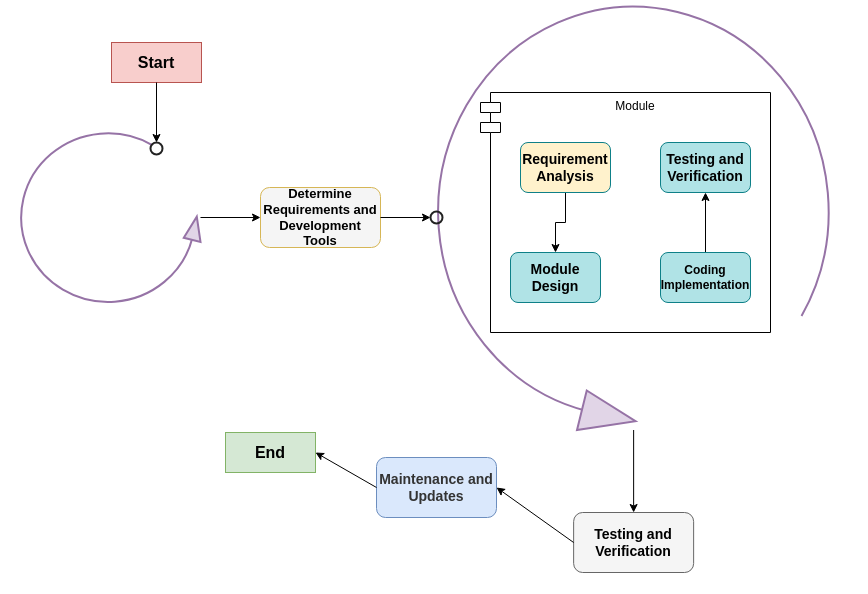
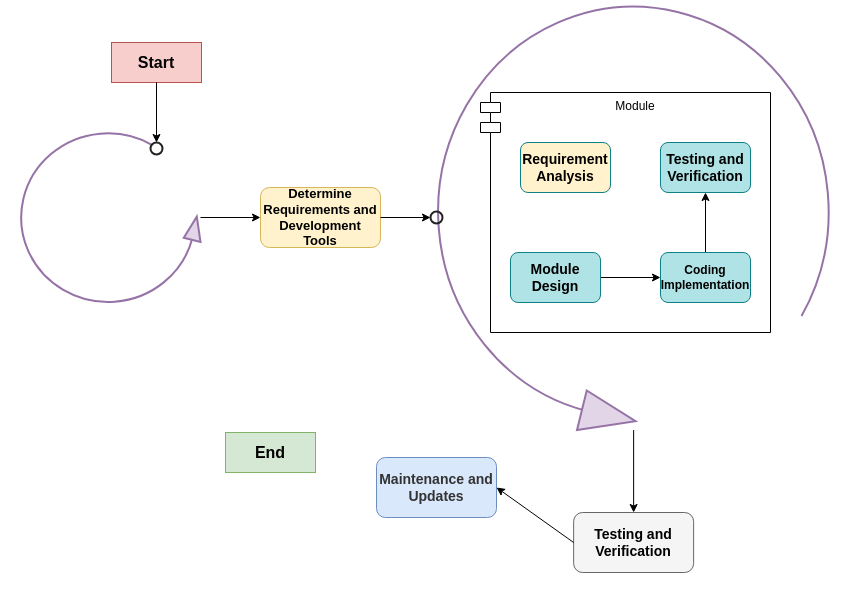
- <mxCell id="3" value="&lt;div style=&quot;font-size: 13px;&quot;&gt;&lt;b&gt;&lt;font style=&quot;font-size: 13px;&quot;&gt;Determine Requirements and Development Tools&lt;/font&gt;&lt;/b&gt;&lt;/div&gt;" style="rounded=1;whiteSpace=wrap;html=1;fillColor=#f5f5f5;strokeColor=#d6b656;" vertex="1" parent="1"><mxGeometry x="260" y="187" width="120" height="60" as="geometry" /></mxCell>
+ <mxCell id="3" value="&lt;div style=&quot;font-size: 13px;&quot;&gt;&lt;b&gt;&lt;font style=&quot;font-size: 13px;&quot;&gt;Determine Requirements and Development Tools&lt;/font&gt;&lt;/b&gt;&lt;/div&gt;" style="rounded=1;whiteSpace=wrap;html=1;fillColor=#fff2cc;strokeColor=#d6b656;" vertex="1" parent="1"><mxGeometry x="260" y="187" width="120" height="60" as="geometry" /></mxCell>
- <mxCell id="5" value="" style="edgeStyle=orthogonalEdgeStyle;rounded=0;orthogonalLoop=1;jettySize=auto;html=1;" edge="1" parent="1" source="7" target="9"><mxGeometry relative="1" as="geometry" /></mxCell>
+ <mxCell id="8" value="" style="edgeStyle=orthogonalEdgeStyle;rounded=0;orthogonalLoop=1;jettySize=auto;html=1;" edge="1" parent="1" source="9" target="11"><mxGeometry relative="1" as="geometry" /></mxCell>
- <mxCell id="24" value="" style="endArrow=classic;html=1;rounded=0;exitX=0;exitY=0.5;exitDx=0;exitDy=0;entryX=1;entryY=0.5;entryDx=0;entryDy=0;" edge="1" parent="1" source="18" target="22"><mxGeometry width="50" height="50" relative="1" as="geometry"><mxPoint x="390" y="502" as="sourcePoint" /><mxPoint x="440" y="452" as="targetPoint" /></mxGeometry></mxCell>
